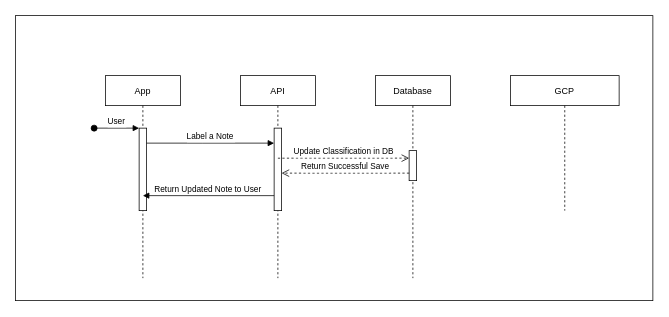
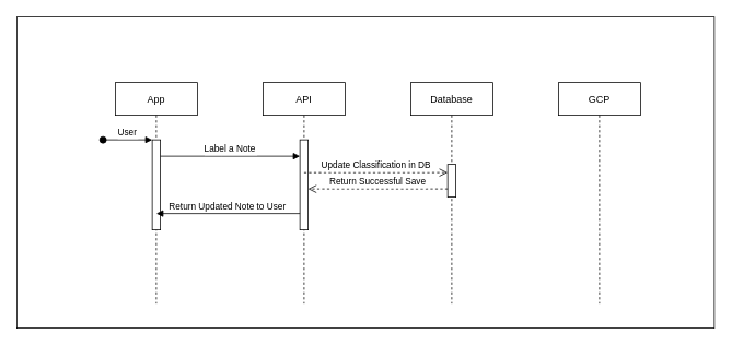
- <mxCell id="11" value="GCP" style="shape=umlLifeline;perimeter=lifelinePerimeter;container=1;collapsible=0;recursiveResize=0;rounded=0;shadow=0;strokeWidth=1;" vertex="1" parent="1"><mxGeometry x="680" y="100" width="145" height="180" as="geometry" /></mxCell>
+ <mxCell id="11" value="GCP" style="shape=umlLifeline;perimeter=lifelinePerimeter;container=1;collapsible=0;recursiveResize=0;rounded=0;shadow=0;strokeWidth=1;" vertex="1" parent="1"><mxGeometry x="680" y="100" width="100" height="270" as="geometry" /></mxCell>
